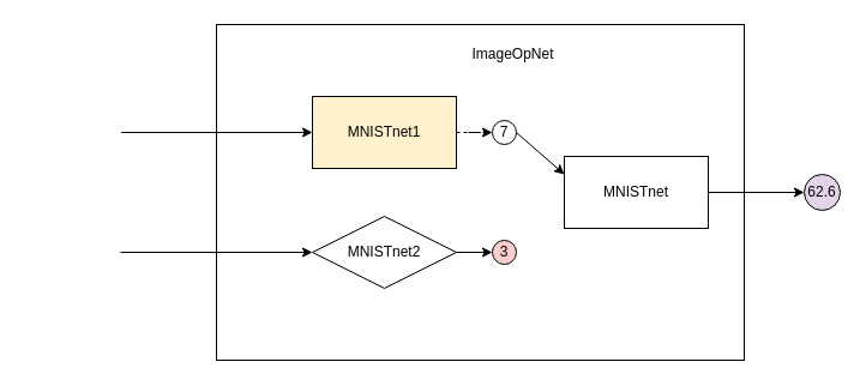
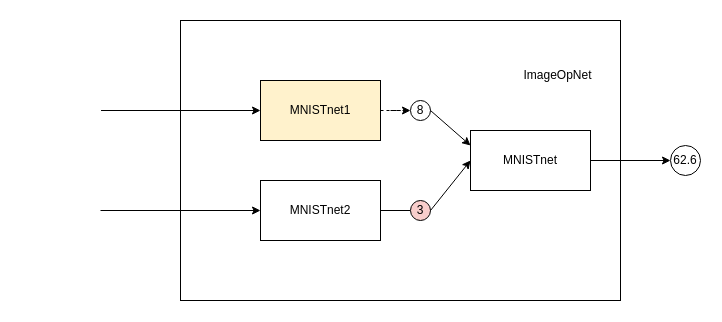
- <mxCell id="8" value="ImageOpNet" style="text;html=1;align=center;verticalAlign=middle;whiteSpace=wrap;rounded=0;" vertex="1" parent="1"><mxGeometry x="380" y="30" width="95" height="30" as="geometry" /></mxCell>
+ <mxCell id="8" value="ImageOpNet" style="text;html=1;align=center;verticalAlign=middle;whiteSpace=wrap;rounded=0;" vertex="1" parent="1"><mxGeometry x="510" y="60" width="95" height="30" as="geometry" /></mxCell>
- <mxCell id="14" value="7" style="ellipse;whiteSpace=wrap;html=1;aspect=fixed;" vertex="1" parent="1"><mxGeometry x="410" y="100" width="20" height="20" as="geometry" /></mxCell>
+ <mxCell id="14" value="8" style="ellipse;whiteSpace=wrap;html=1;aspect=fixed;" vertex="1" parent="1"><mxGeometry x="410" y="100" width="20" height="20" as="geometry" /></mxCell>
- <mxCell id="18" value="62.6" style="ellipse;whiteSpace=wrap;html=1;aspect=fixed;fillColor=#e1d5e7;" vertex="1" parent="1"><mxGeometry x="670" y="145" width="30" height="30" as="geometry" /></mxCell>
+ <mxCell id="18" value="62.6" style="ellipse;whiteSpace=wrap;html=1;aspect=fixed;" vertex="1" parent="1"><mxGeometry x="670" y="145" width="30" height="30" as="geometry" /></mxCell>
+ <mxCell id="16" value="" style="endArrow=classic;html=1;rounded=0;exitX=1;exitY=0.5;exitDx=0;exitDy=0;entryX=0;entryY=0.5;entryDx=0;entryDy=0;" edge="1" parent="1" source="13" target="7"><mxGeometry width="50" height="50" relative="1" as="geometry"><mxPoint x="150" y="240" as="sourcePoint" /><mxPoint x="200" y="190" as="targetPoint" /></mxGeometry></mxCell>
- <mxCell id="6" value="MNISTnet2" style="rhombus;whiteSpace=wrap;html=1;" vertex="1" parent="1"><mxGeometry x="260" y="180" width="120" height="60" as="geometry" /></mxCell>
+ <mxCell id="6" value="MNISTnet2" style="rounded=0;whiteSpace=wrap;html=1;" vertex="1" parent="1"><mxGeometry x="260" y="180" width="120" height="60" as="geometry" /></mxCell>
- <mxCell id="5" value="" style="edgeStyle=orthogonalEdgeStyle;rounded=0;orthogonalLoop=1;jettySize=auto;html=1;" edge="1" parent="1" source="6" target="13"><mxGeometry relative="1" as="geometry" /></mxCell>
+ <mxCell id="5" value="" style="edgeStyle=orthogonalEdgeStyle;rounded=0;orthogonalLoop=1;jettySize=auto;html=1;endArrow=none;" edge="1" parent="1" source="6" target="13"><mxGeometry relative="1" as="geometry" /></mxCell>
